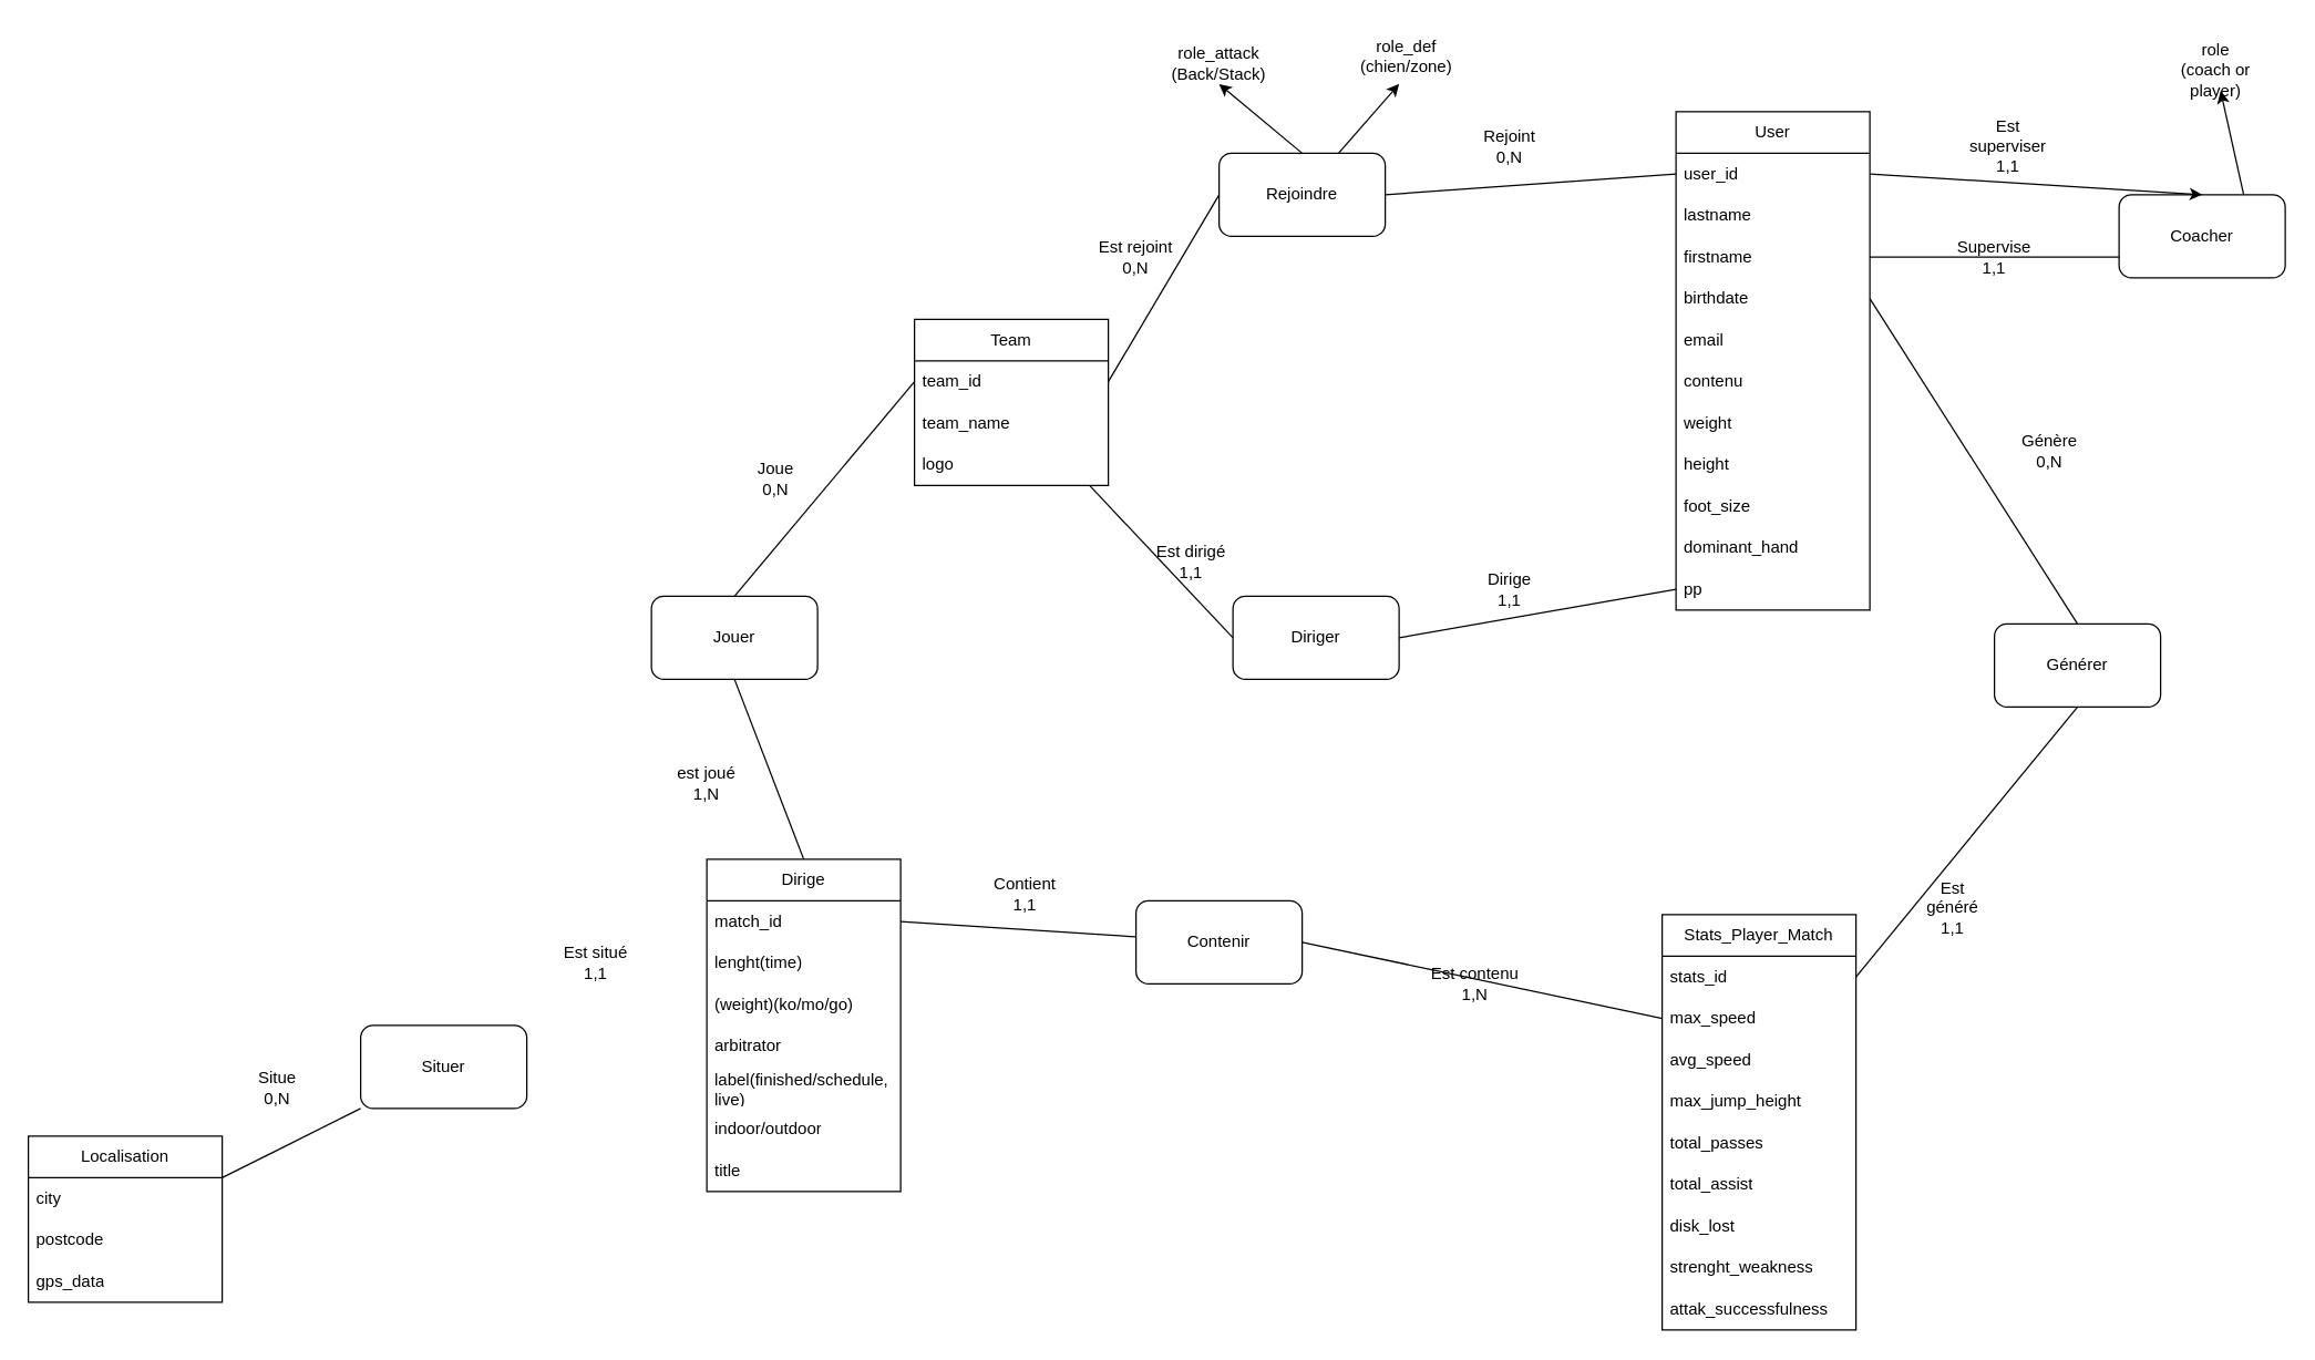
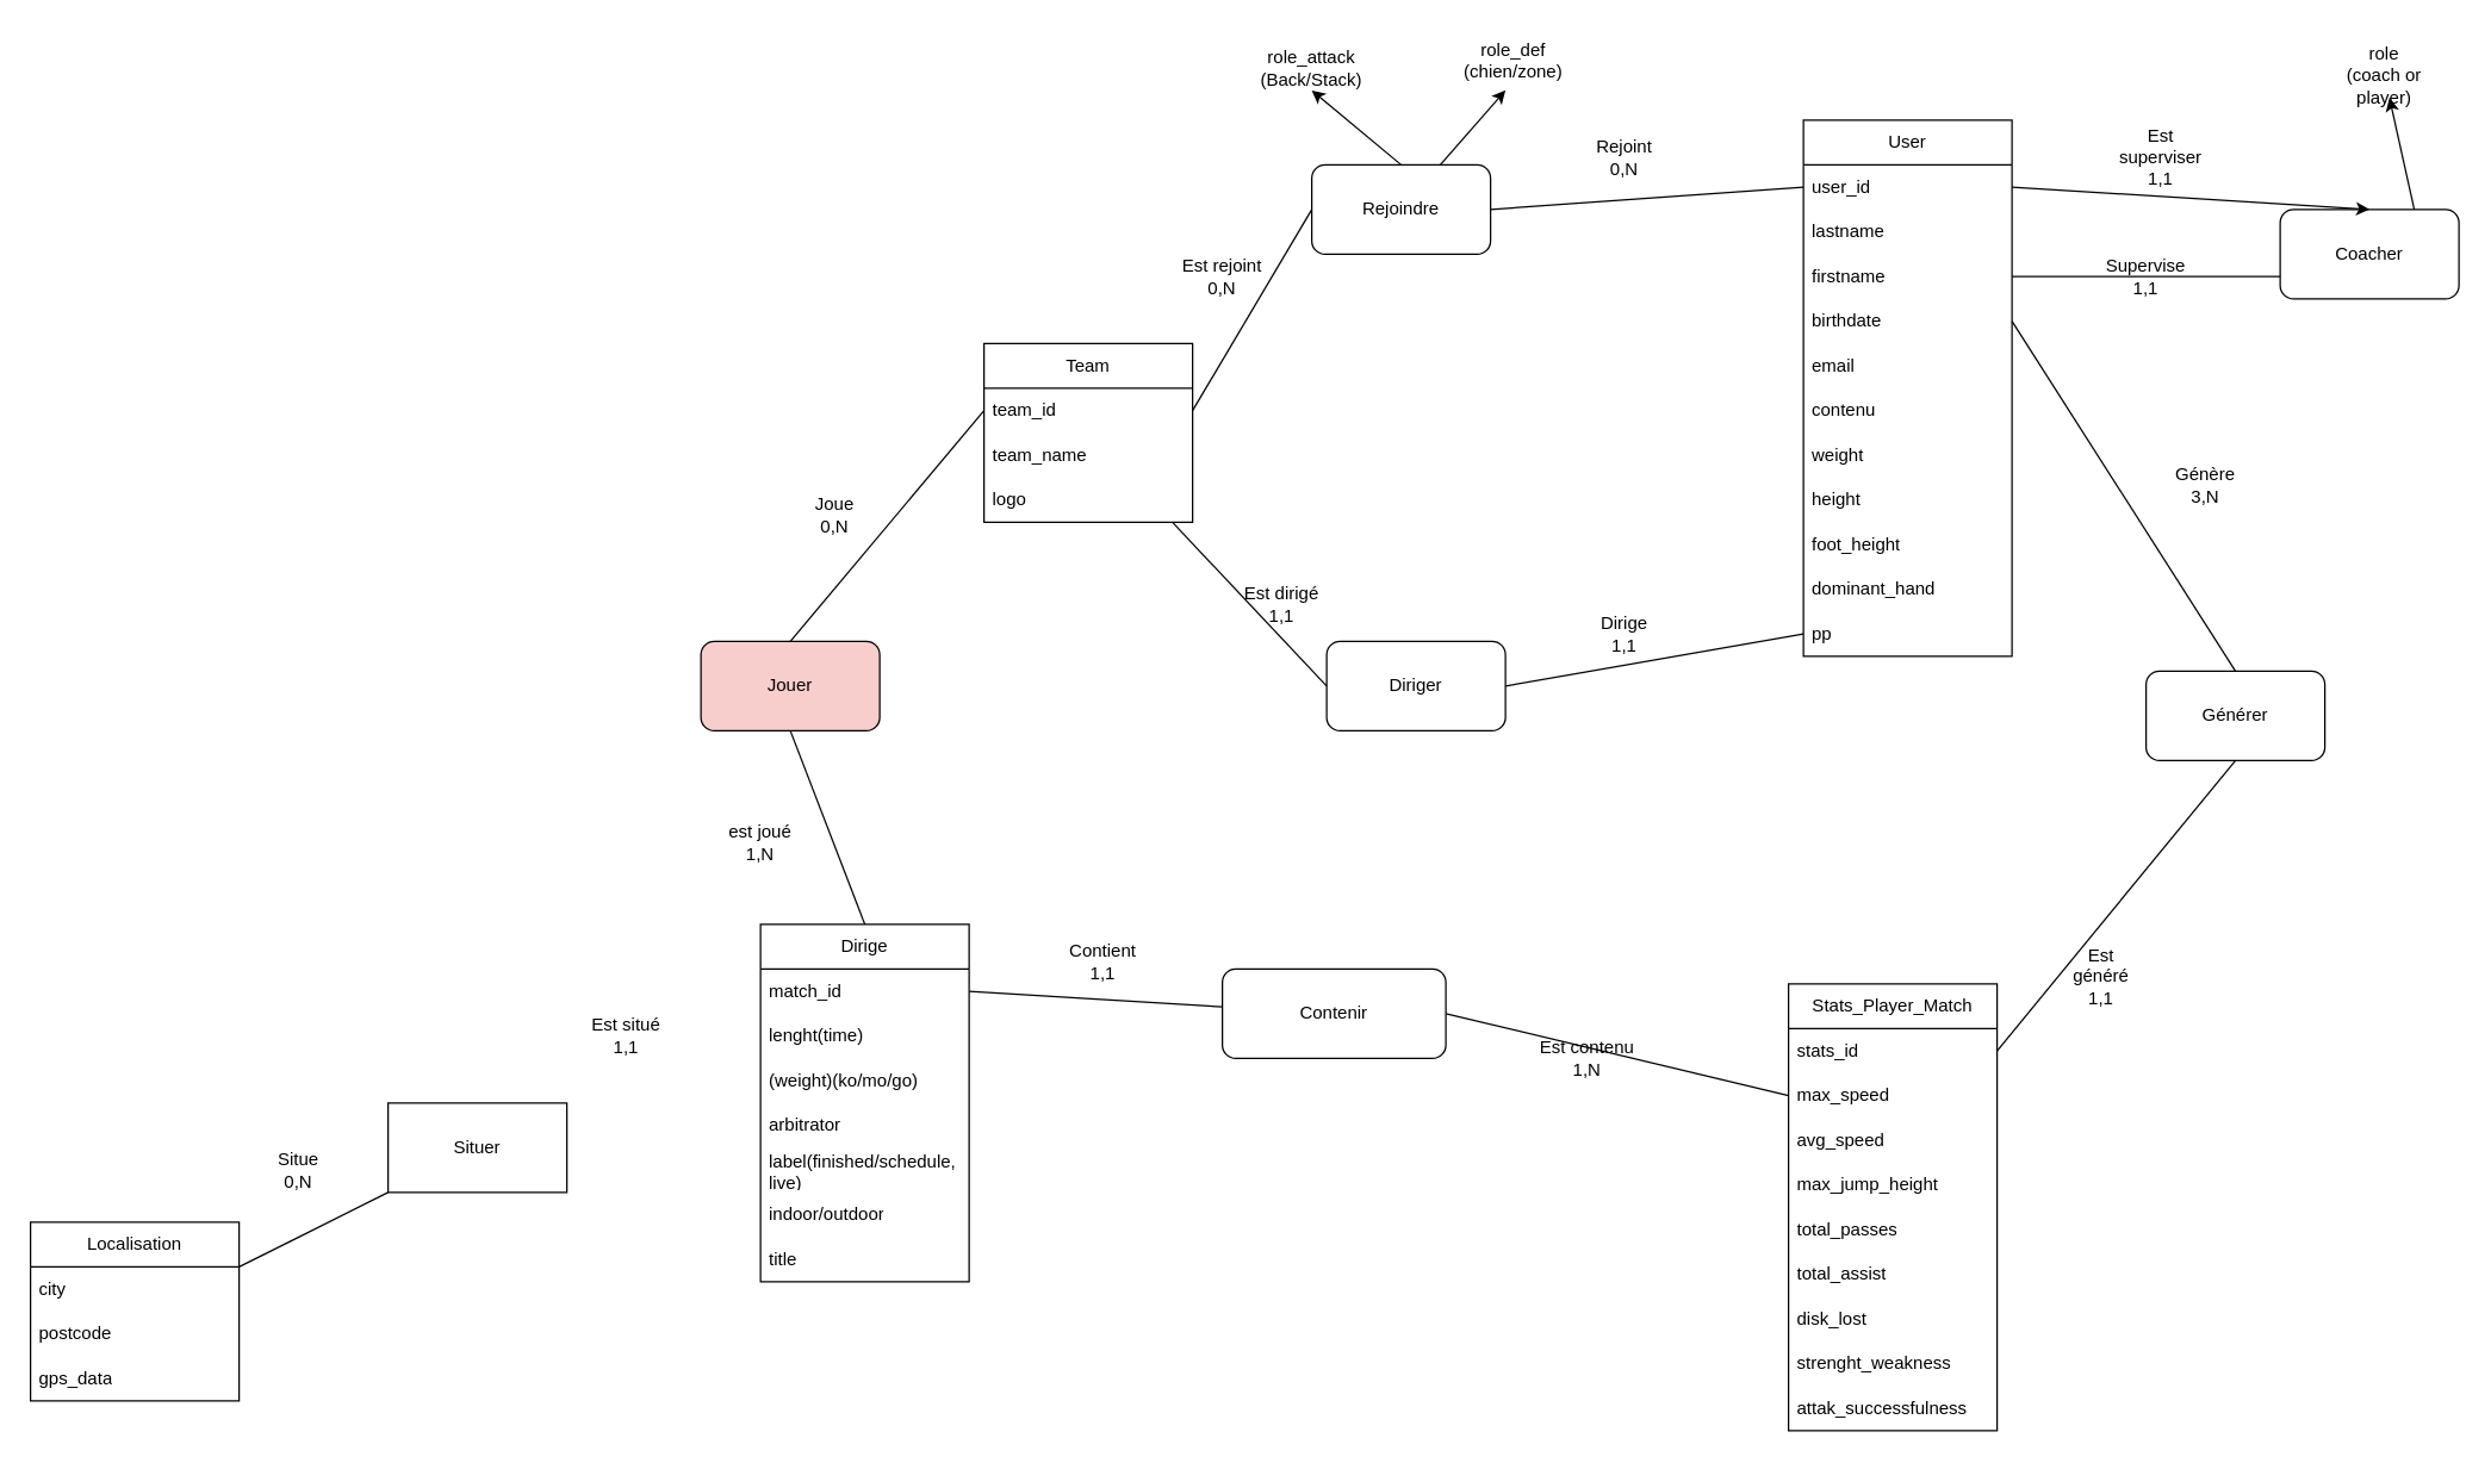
- <mxCell id="66" value="Génère&lt;div&gt;0,N&lt;/div&gt;" style="text;html=1;align=center;verticalAlign=middle;whiteSpace=wrap;rounded=0;" vertex="1" parent="1"><mxGeometry x="1450" y="310" width="60" height="30" as="geometry" /></mxCell>
+ <mxCell id="66" value="Génère&lt;div&gt;3,N&lt;/div&gt;" style="text;html=1;align=center;verticalAlign=middle;whiteSpace=wrap;rounded=0;" vertex="1" parent="1"><mxGeometry x="1450" y="310" width="60" height="30" as="geometry" /></mxCell>
- <mxCell id="21" value="foot_size" style="text;strokeColor=none;fillColor=none;align=left;verticalAlign=middle;spacingLeft=4;spacingRight=4;overflow=hidden;points=[[0,0.5],[1,0.5]];portConstraint=eastwest;rotatable=0;whiteSpace=wrap;html=1;" vertex="1" parent="12"><mxGeometry y="270" width="140" height="30" as="geometry" /></mxCell>
+ <mxCell id="21" value="foot_height" style="text;strokeColor=none;fillColor=none;align=left;verticalAlign=middle;spacingLeft=4;spacingRight=4;overflow=hidden;points=[[0,0.5],[1,0.5]];portConstraint=eastwest;rotatable=0;whiteSpace=wrap;html=1;" vertex="1" parent="12"><mxGeometry y="270" width="140" height="30" as="geometry" /></mxCell>
- <mxCell id="54" value="Jouer" style="rounded=1;whiteSpace=wrap;html=1;" vertex="1" parent="1"><mxGeometry x="470" y="430" width="120" height="60" as="geometry" /></mxCell>
+ <mxCell id="54" value="Jouer" style="rounded=1;whiteSpace=wrap;html=1;fillColor=#f8cecc;" vertex="1" parent="1"><mxGeometry x="470" y="430" width="120" height="60" as="geometry" /></mxCell>
- <mxCell id="59" value="Contenir" style="rounded=1;whiteSpace=wrap;html=1;" vertex="1" parent="1"><mxGeometry x="820" y="650" width="120" height="60" as="geometry" /></mxCell>
+ <mxCell id="59" value="Contenir" style="rounded=1;whiteSpace=wrap;html=1;" vertex="1" parent="1"><mxGeometry x="820" y="650" width="150" height="60" as="geometry" /></mxCell>
- <mxCell id="77" value="&lt;div&gt;Est situé&lt;/div&gt;1,1" style="text;html=1;align=center;verticalAlign=middle;whiteSpace=wrap;rounded=0;" vertex="1" parent="1"><mxGeometry x="400" y="680" width="60" height="30" as="geometry" /></mxCell>
+ <mxCell id="77" value="&lt;div&gt;Est situé&lt;/div&gt;1,1" style="text;html=1;align=center;verticalAlign=middle;whiteSpace=wrap;rounded=0;" vertex="1" parent="1"><mxGeometry x="390" y="680" width="60" height="30" as="geometry" /></mxCell>
- <mxCell id="73" value="Situer" style="rounded=1;whiteSpace=wrap;html=1;" vertex="1" parent="1"><mxGeometry x="260" y="740" width="120" height="60" as="geometry" /></mxCell>
+ <mxCell id="73" value="Situer" style="whiteSpace=wrap;html=1;rounded=0;" vertex="1" parent="1"><mxGeometry x="260" y="740" width="120" height="60" as="geometry" /></mxCell>
